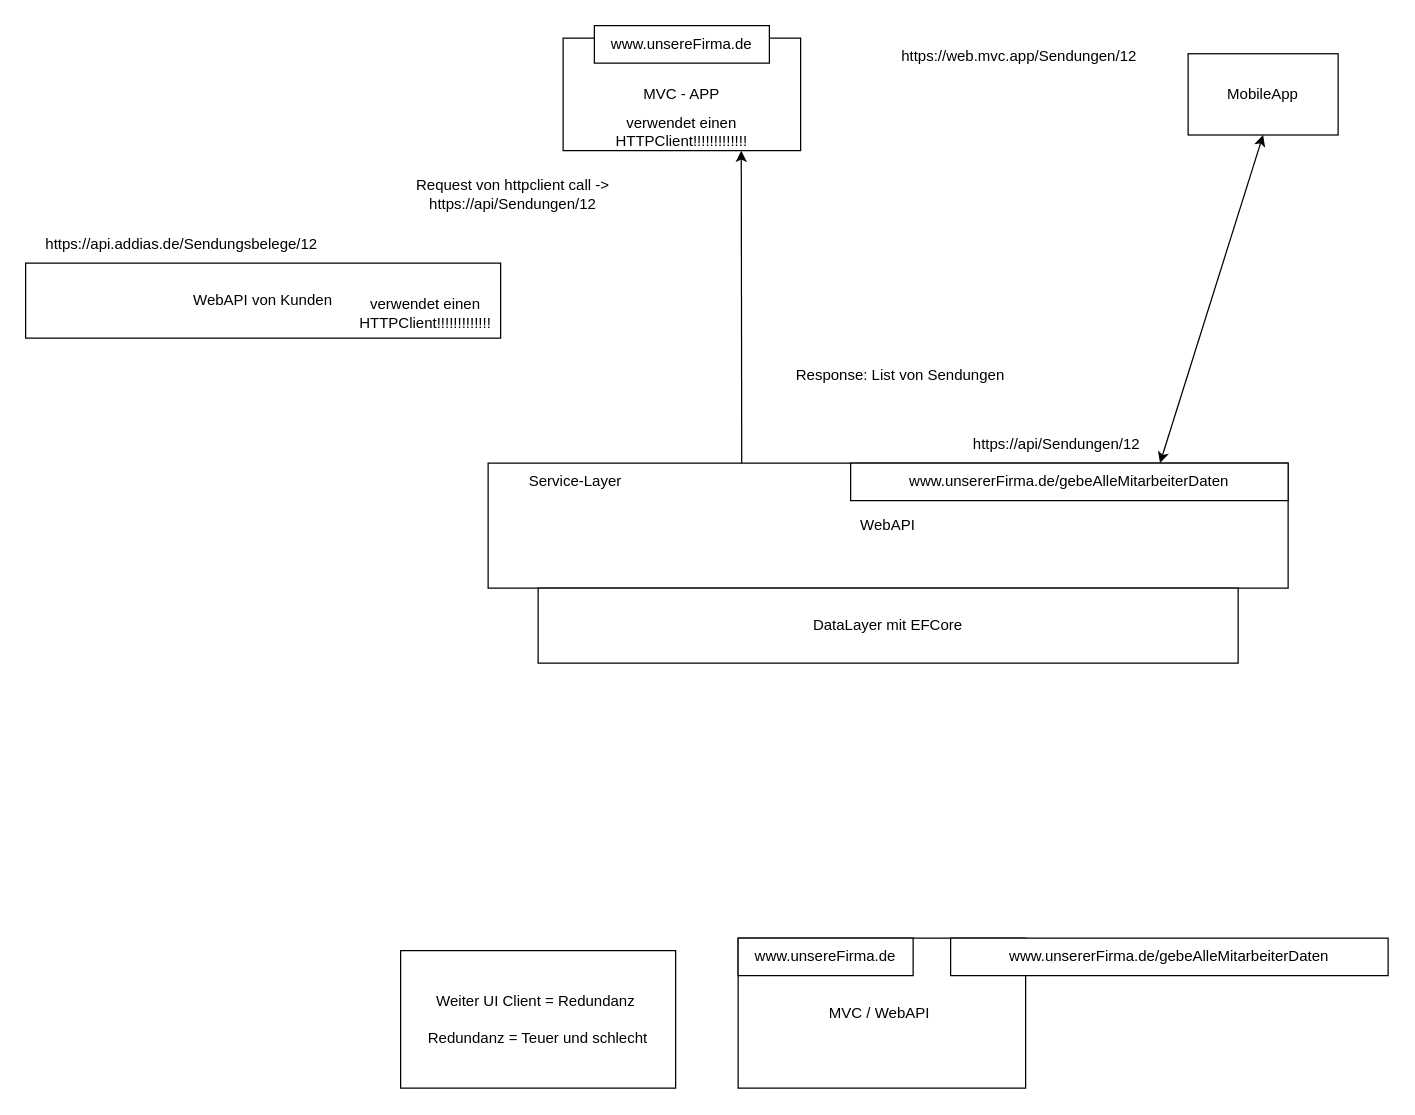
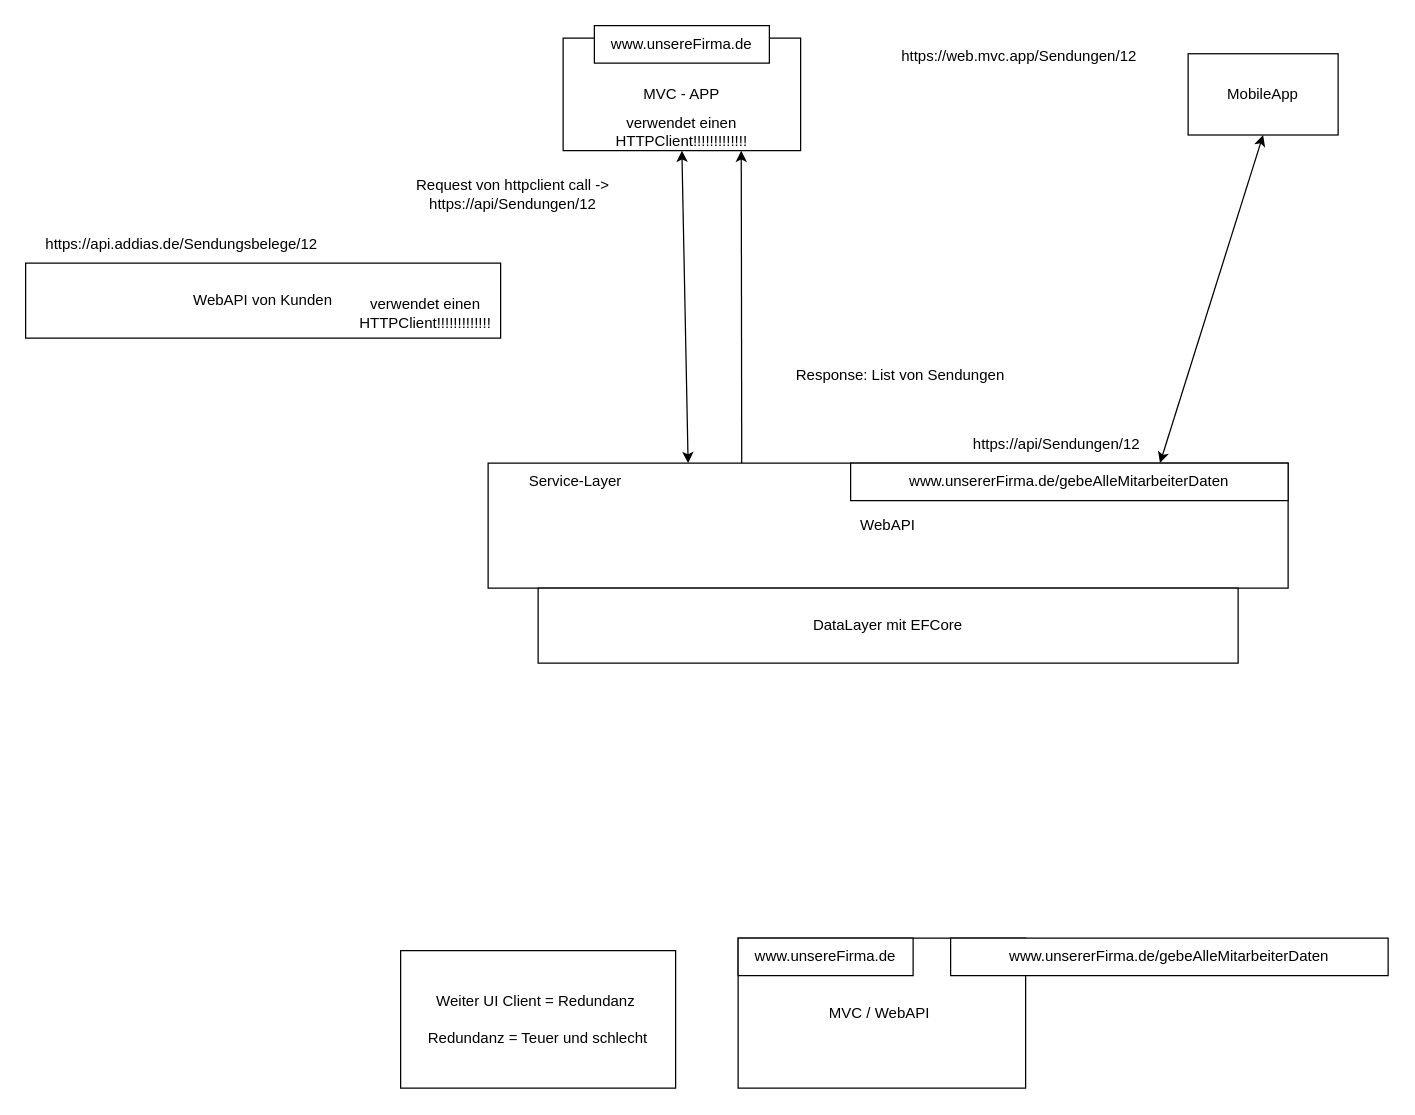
+ <mxCell id="6" value="" style="endArrow=classic;startArrow=classic;html=1;rounded=0;exitX=0.5;exitY=1;exitDx=0;exitDy=0;entryX=0.25;entryY=0;entryDx=0;entryDy=0;" edge="1" parent="1" source="5" target="2"><mxGeometry width="50" height="50" relative="1" as="geometry"><mxPoint x="690" y="220" as="sourcePoint" /><mxPoint x="740" y="170" as="targetPoint" /></mxGeometry></mxCell>
